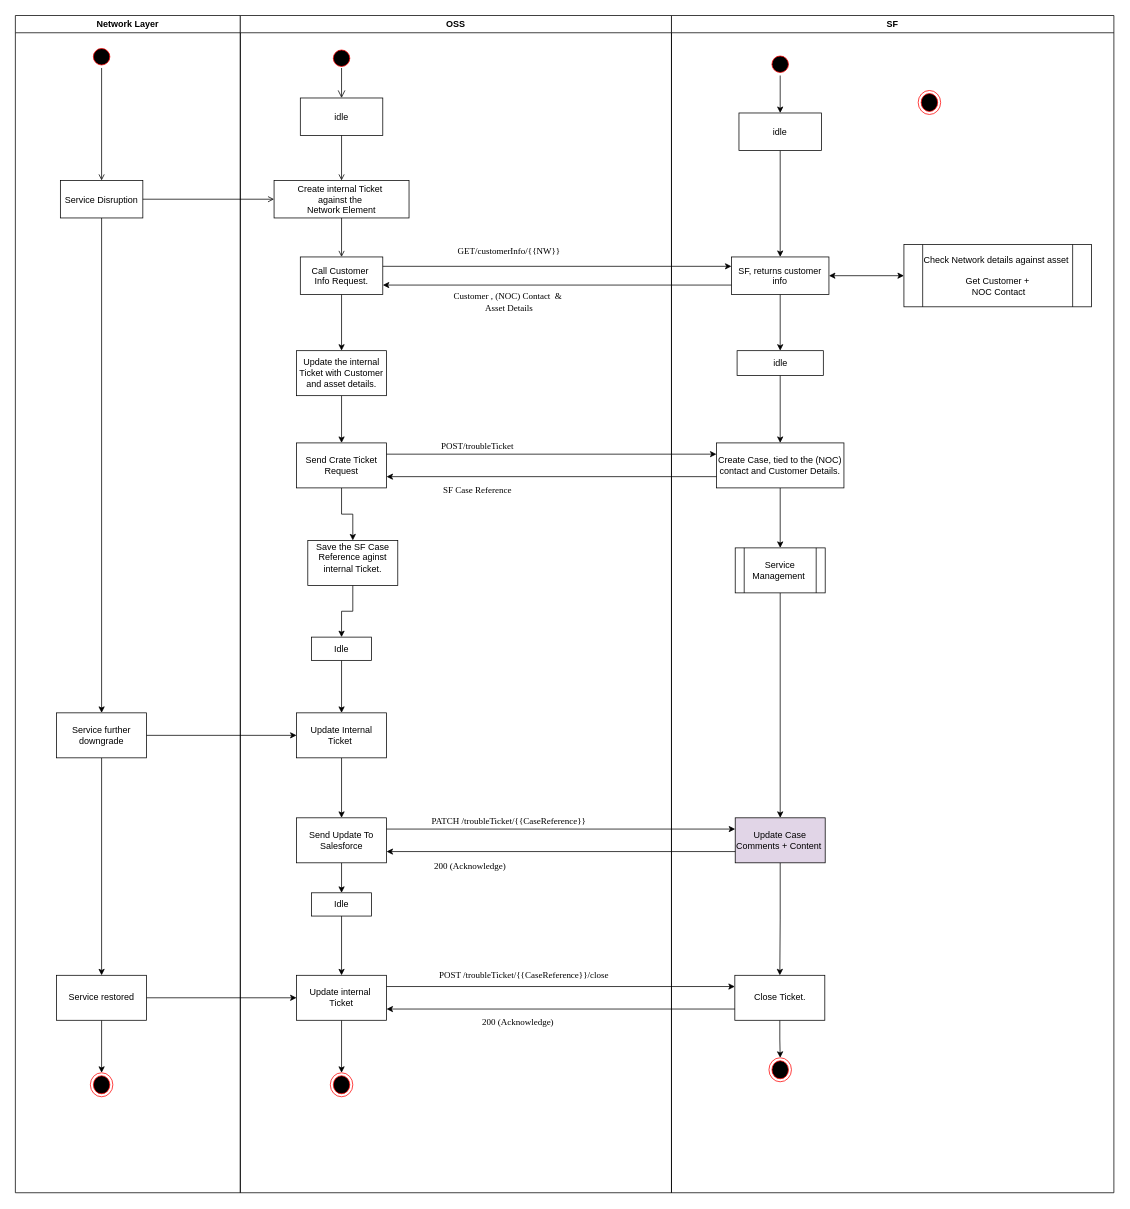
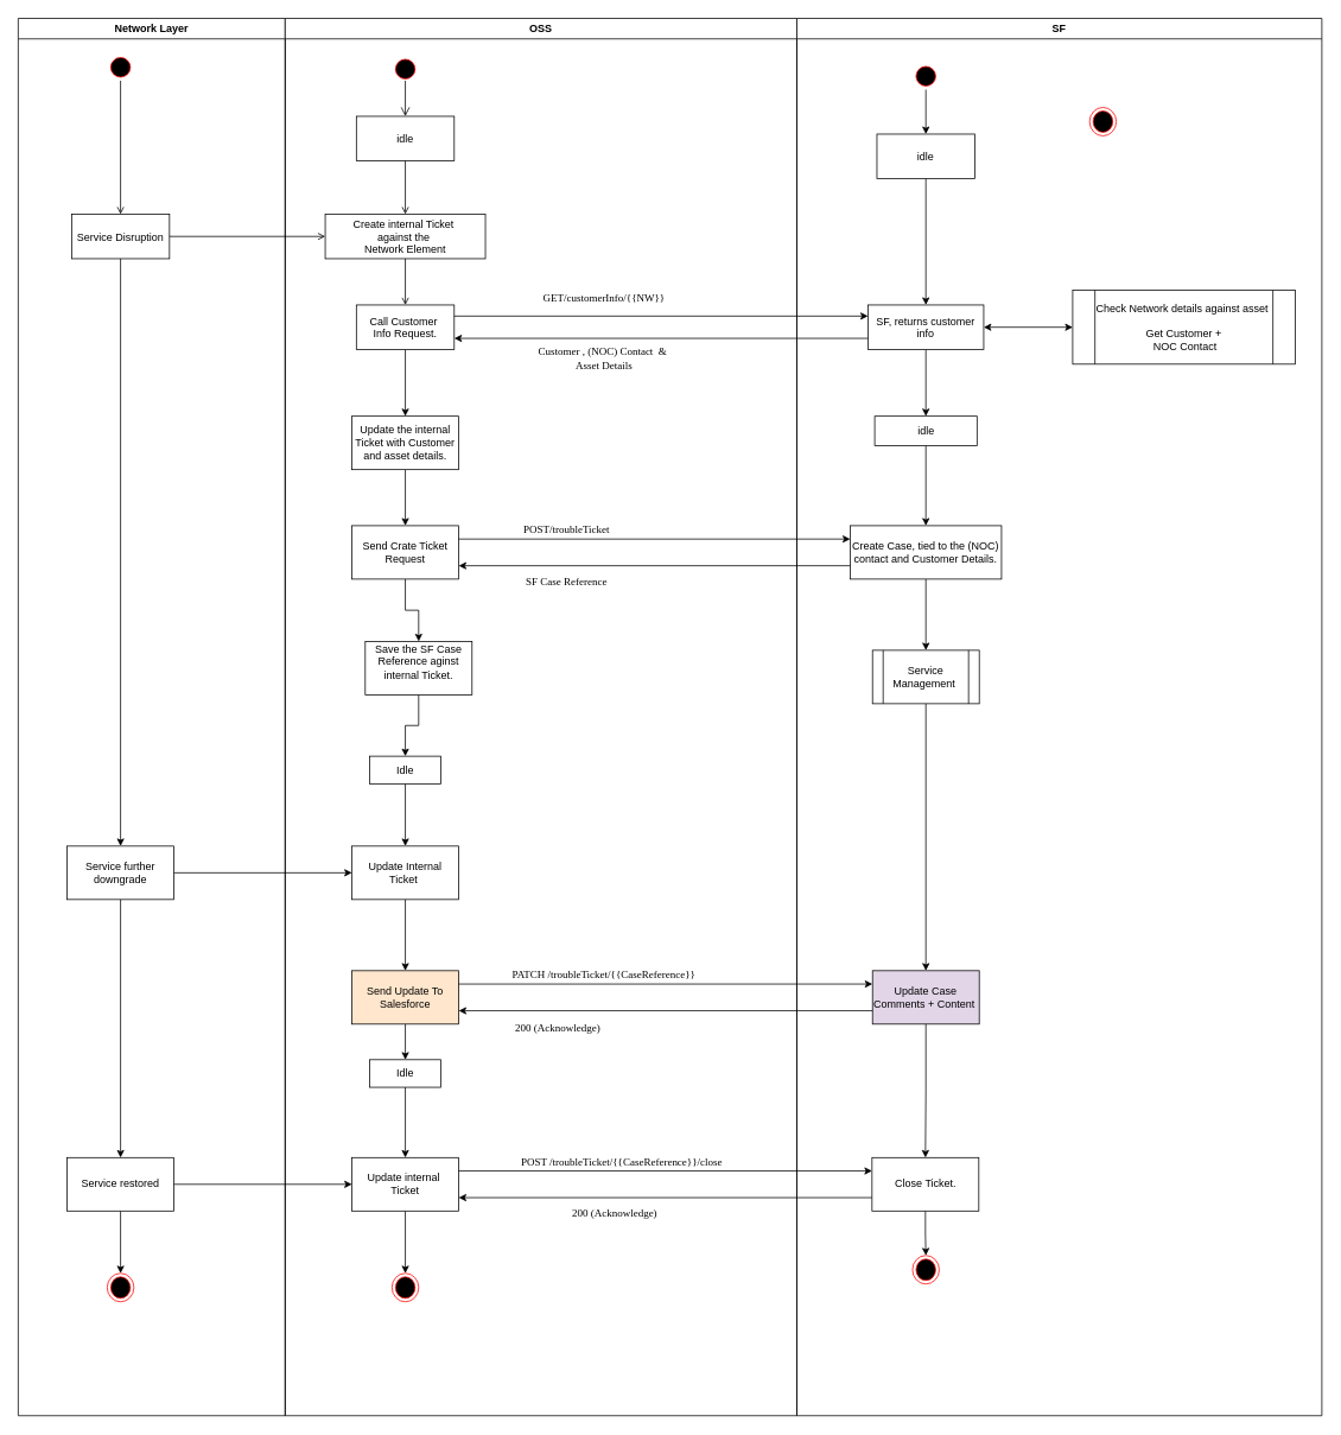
- <mxCell id="36" value="Send Update To Salesforce" style="whiteSpace=wrap;html=1;" vertex="1" parent="12"><mxGeometry x="75" y="1070" width="120" height="60" as="geometry" /></mxCell>
+ <mxCell id="36" value="Send Update To Salesforce" style="whiteSpace=wrap;html=1;fillColor=#ffe6cc;" vertex="1" parent="12"><mxGeometry x="75" y="1070" width="120" height="60" as="geometry" /></mxCell>
- <mxCell id="42" value="POST /troubleTicket/{{CaseReference}}/close" style="text;html=1;align=center;verticalAlign=middle;resizable=0;points=[];autosize=1;strokeColor=none;fillColor=default;fontFamily=Lucida Console;" vertex="1" parent="12"><mxGeometry x="212.5" y="1270" width="330" height="20" as="geometry" /></mxCell>
+ <mxCell id="42" value="POST /troubleTicket/{{CaseReference}}/close" style="text;html=1;align=center;verticalAlign=middle;resizable=0;points=[];autosize=1;strokeColor=none;fillColor=default;fontFamily=Lucida Console;" vertex="1" parent="12"><mxGeometry x="212.5" y="1270" width="330" height="30" as="geometry" /></mxCell>
